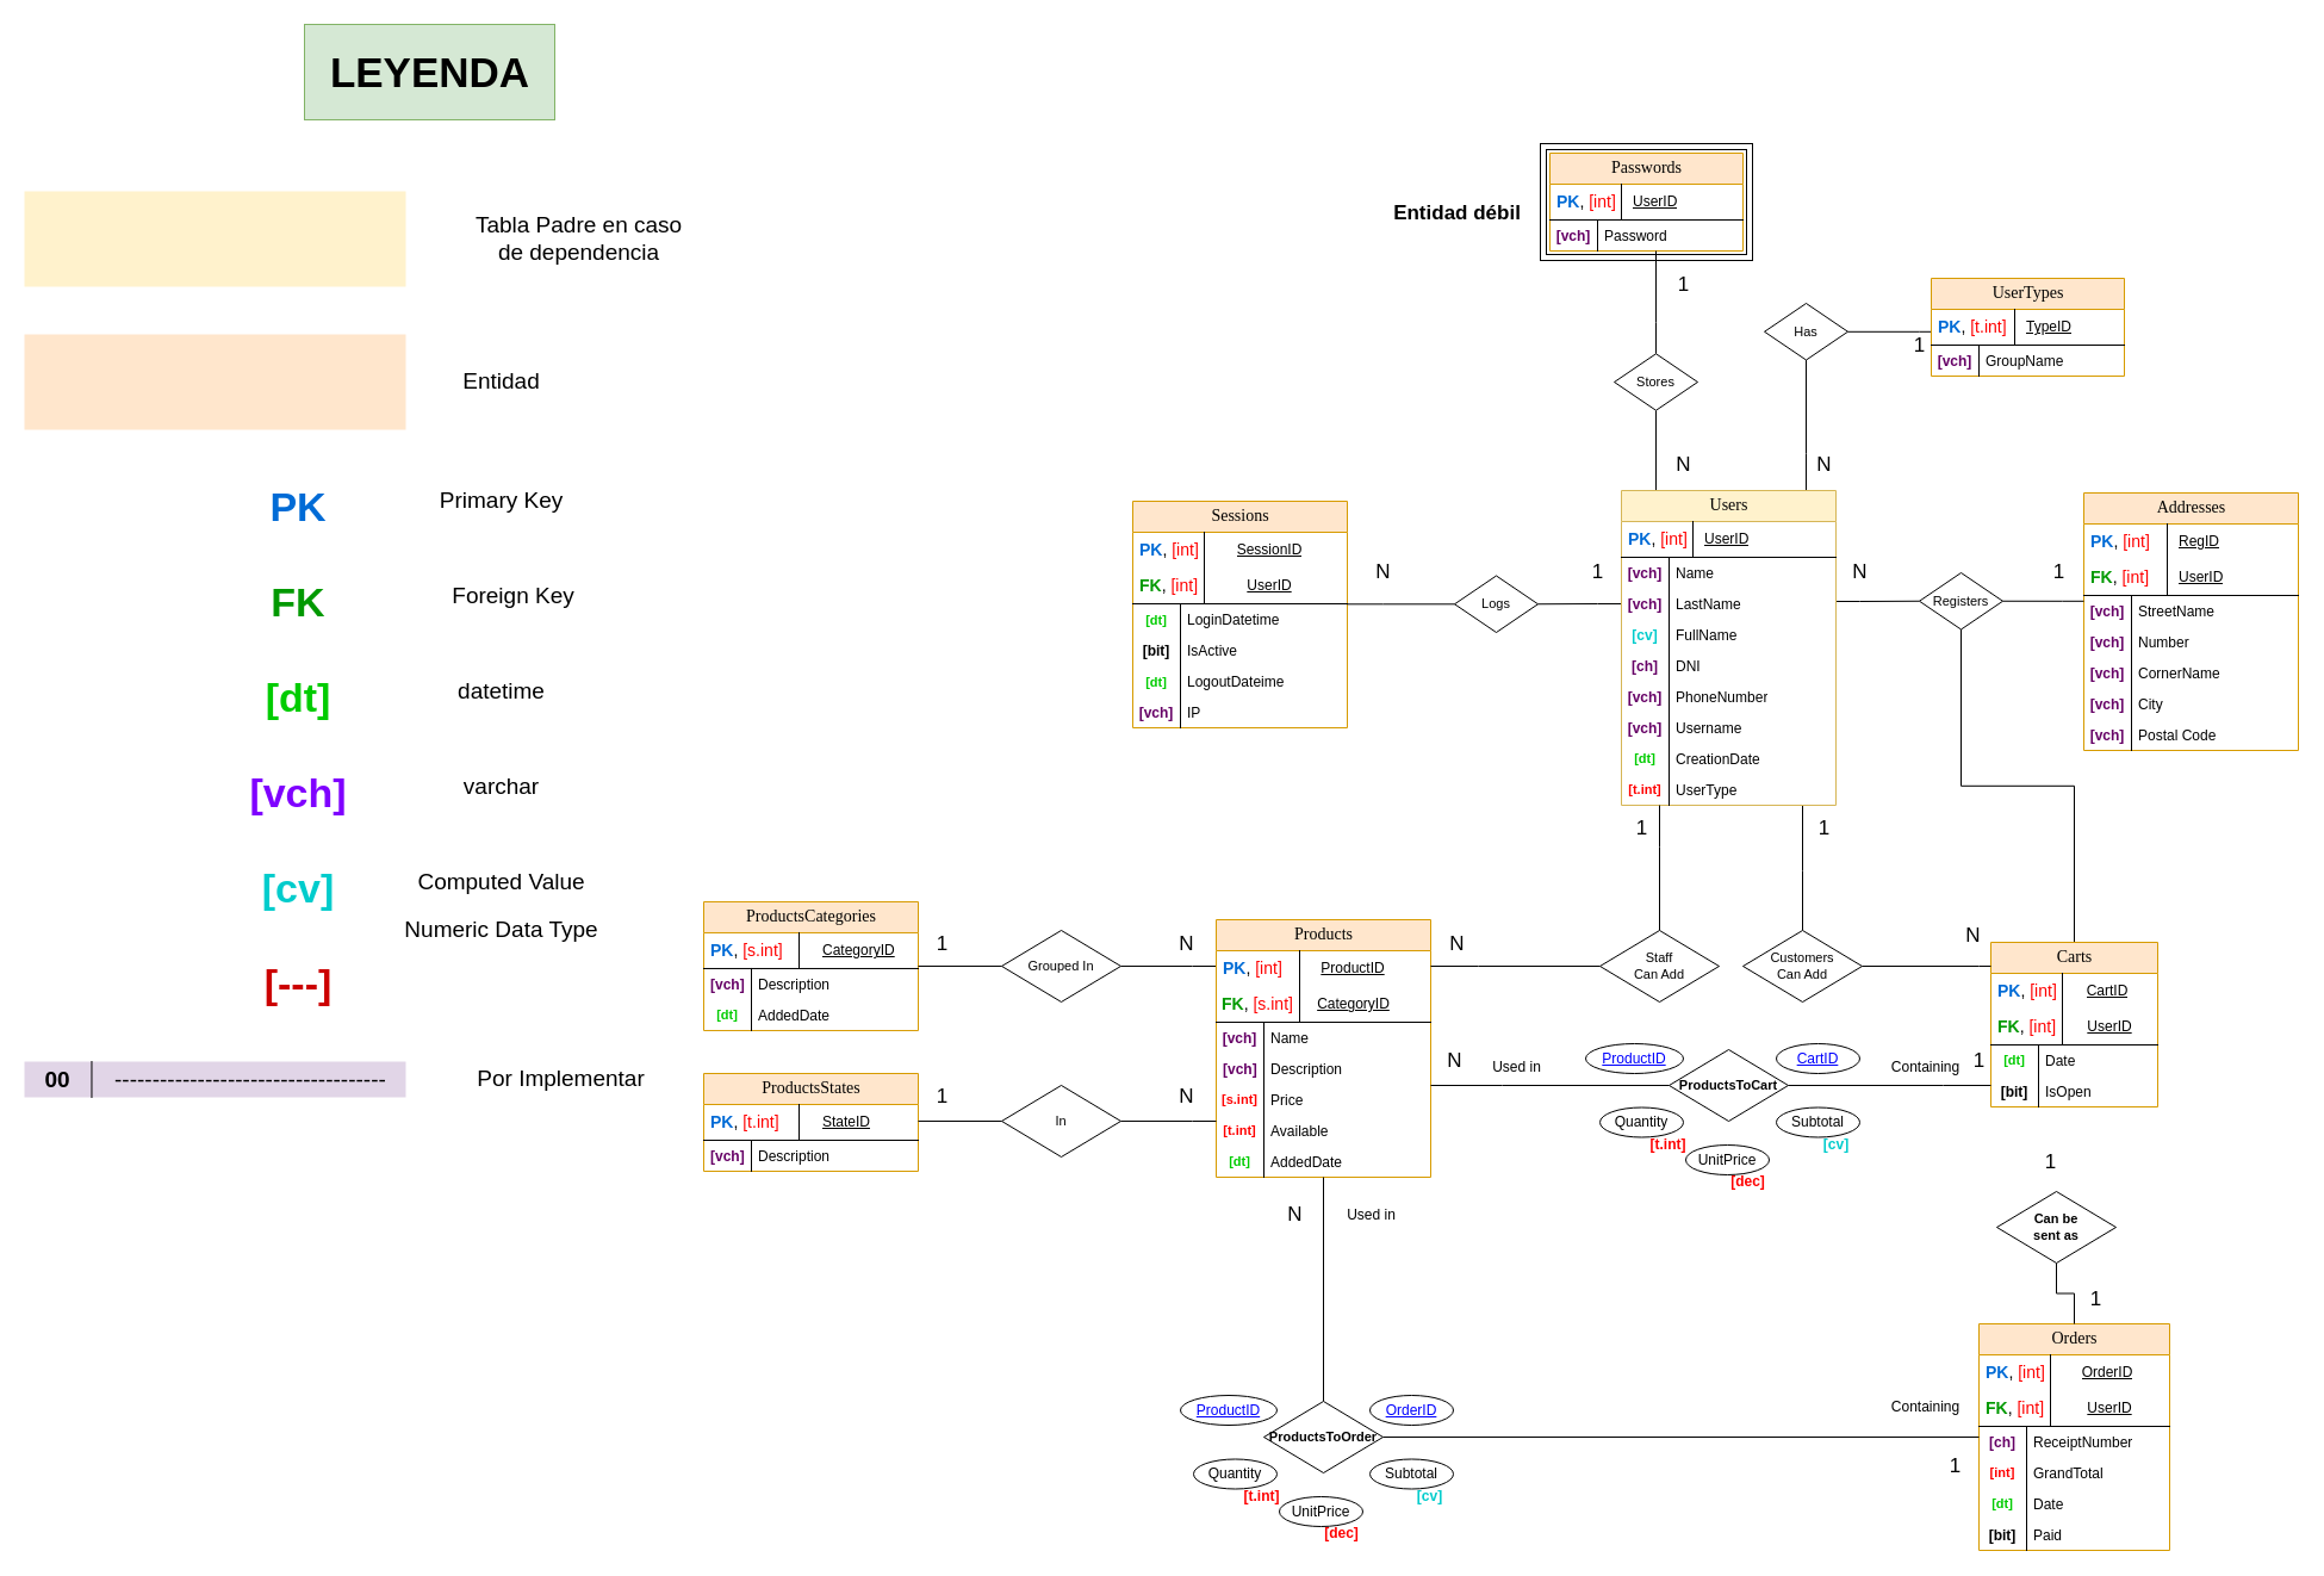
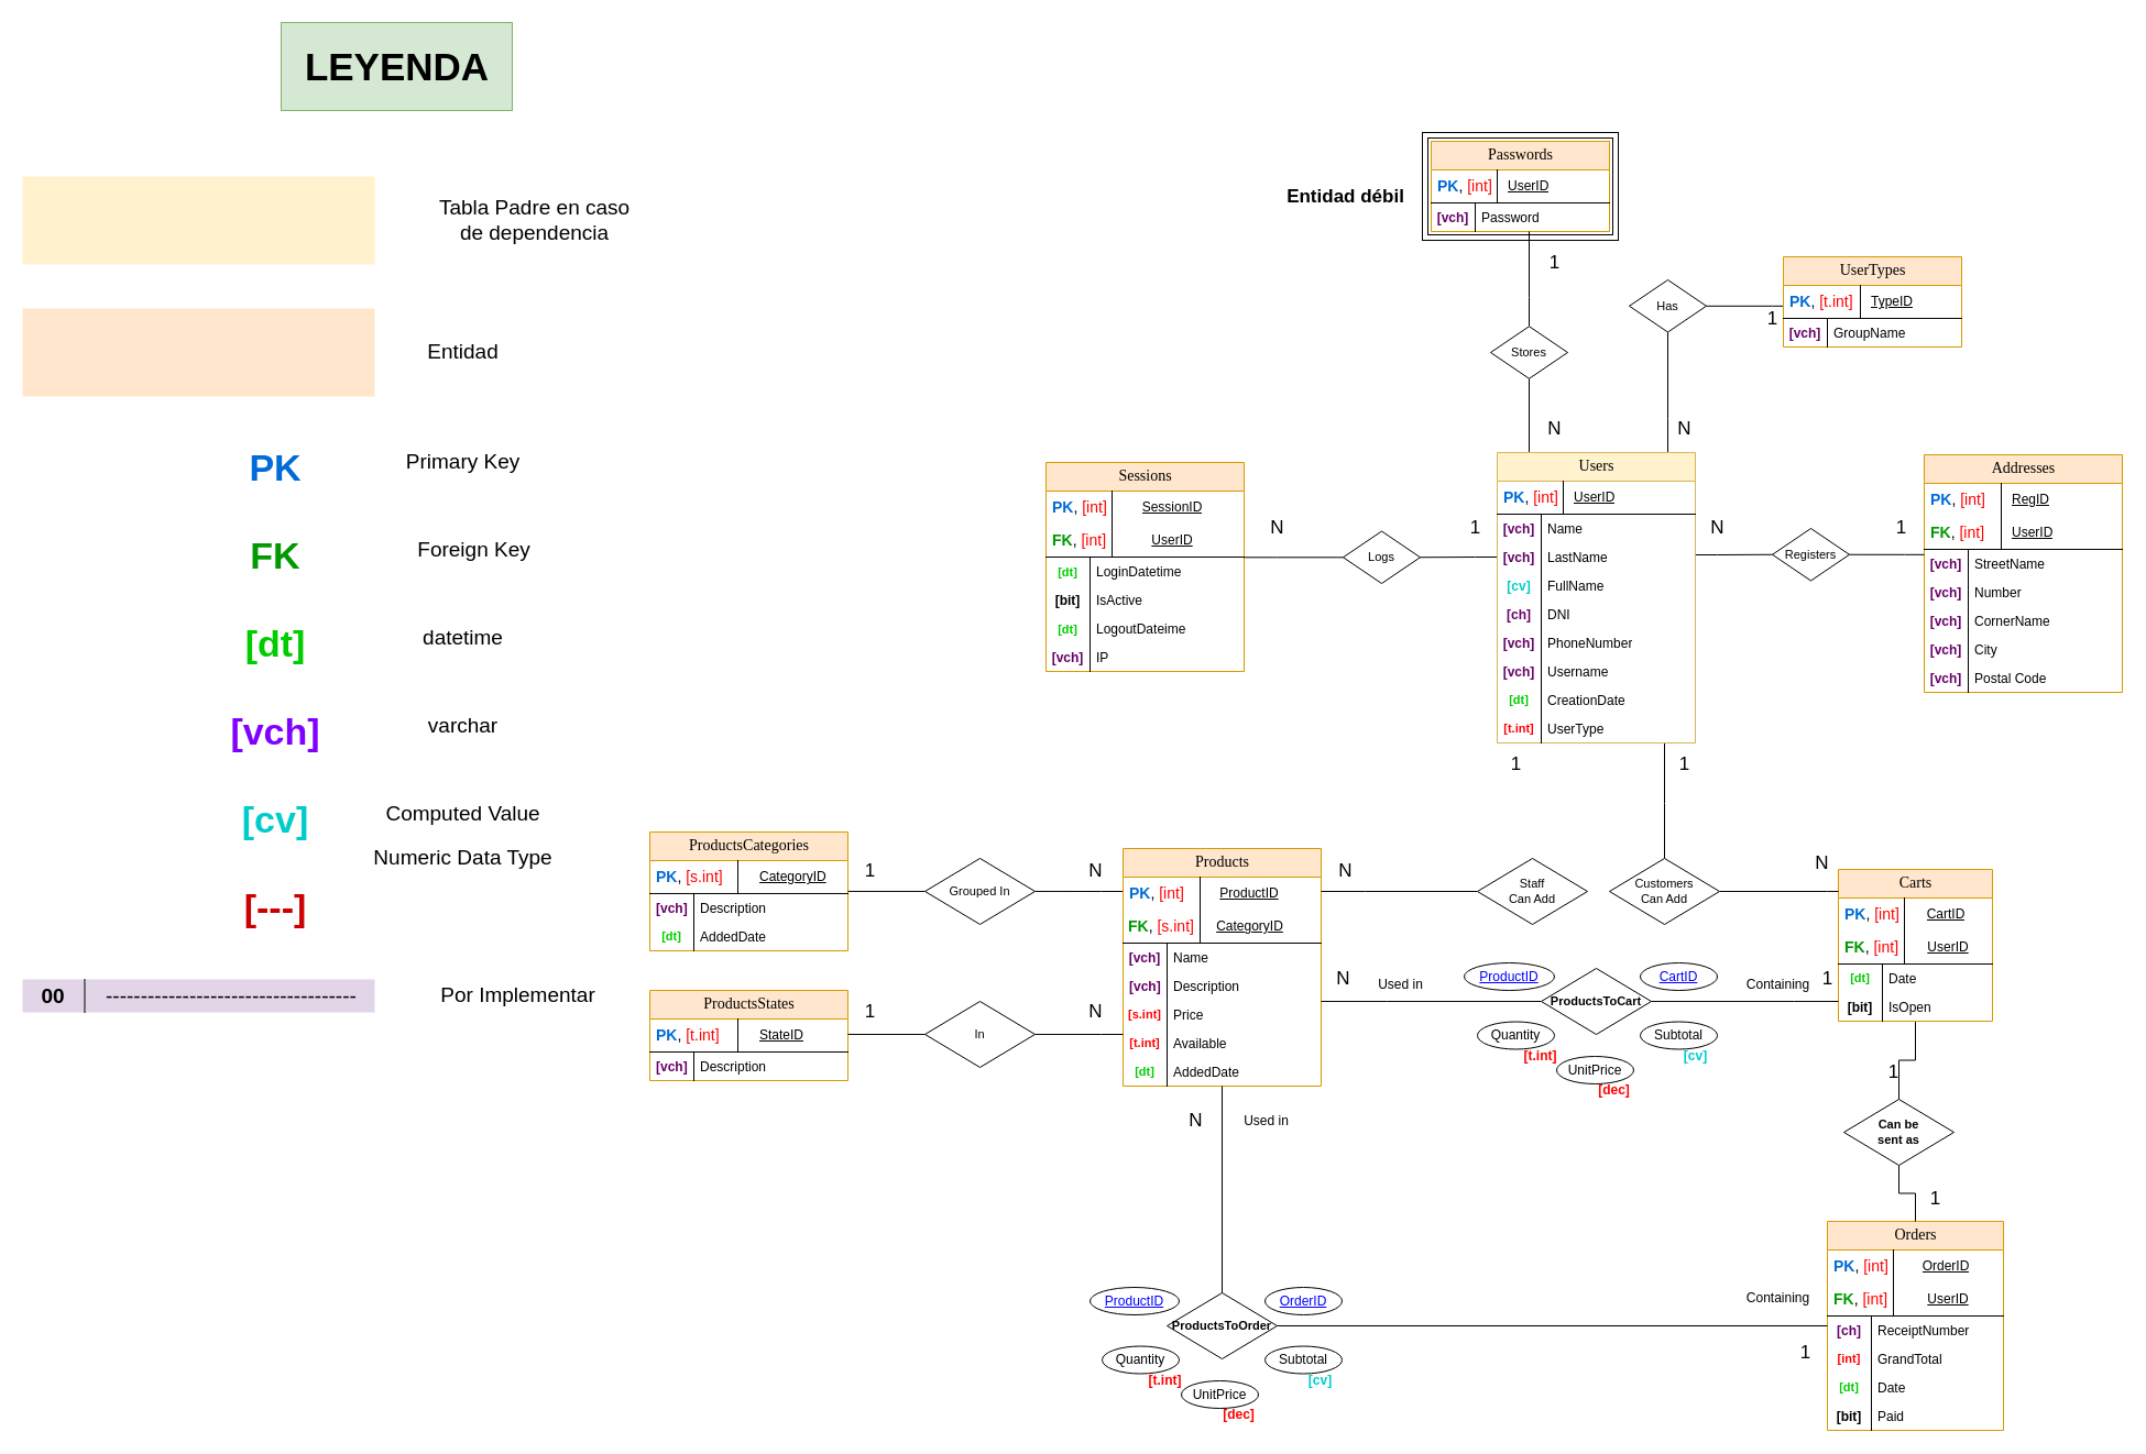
- <mxCell id="29" style="edgeStyle=orthogonalEdgeStyle;rounded=0;orthogonalLoop=1;jettySize=auto;html=1;fontSize=12;fontColor=#00CCCC;endArrow=none;endFill=0;" parent="1" source="30" target="128" edge="1"><mxGeometry relative="1" as="geometry" /></mxCell>
+ <mxCell id="29" style="edgeStyle=orthogonalEdgeStyle;rounded=0;orthogonalLoop=1;jettySize=auto;html=1;fontSize=12;fontColor=#00CCCC;endArrow=none;endFill=0;" parent="1" source="30" target="178" edge="1"><mxGeometry relative="1" as="geometry" /></mxCell>
- <mxCell id="150" style="edgeStyle=orthogonalEdgeStyle;rounded=0;orthogonalLoop=1;jettySize=auto;html=1;fontSize=17;fontColor=#000000;endArrow=none;endFill=0;" parent="1" source="152" target="10" edge="1"><mxGeometry relative="1" as="geometry"><mxPoint x="1392" y="690" as="targetPoint" /><Array as="points"><mxPoint x="1392" y="710" /><mxPoint x="1392" y="710" /></Array></mxGeometry></mxCell>
